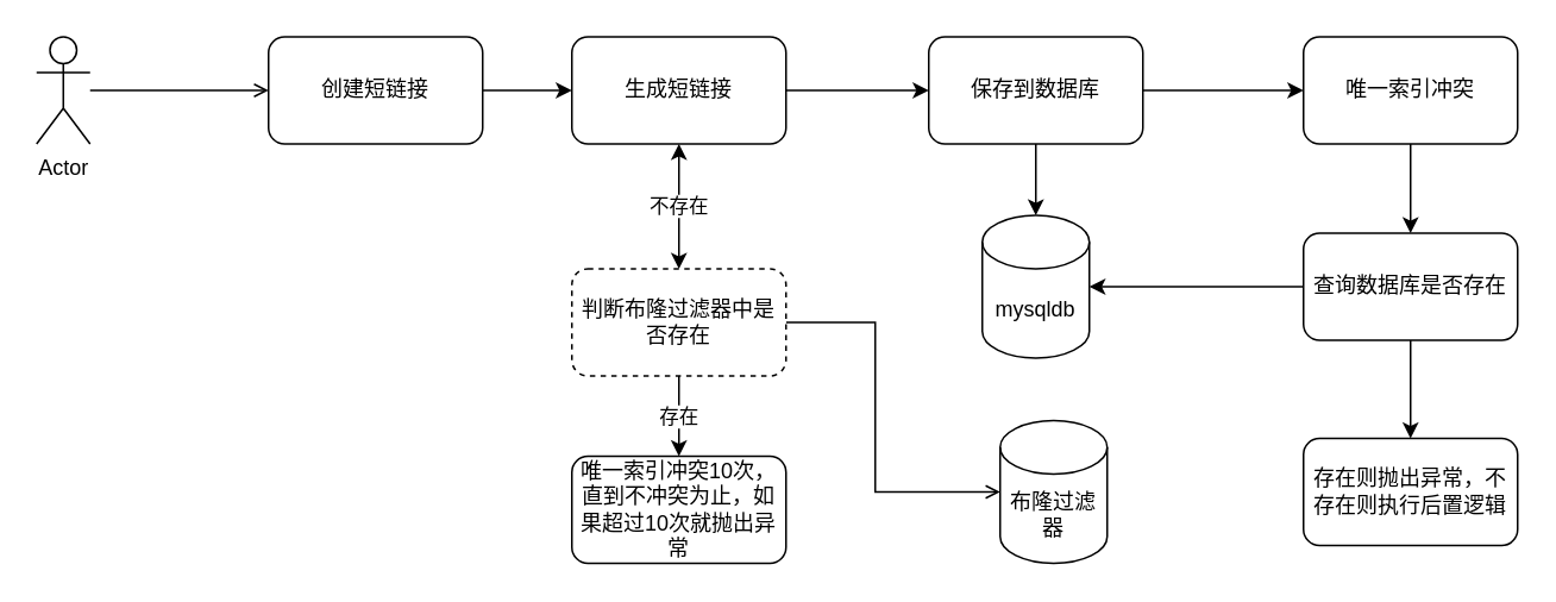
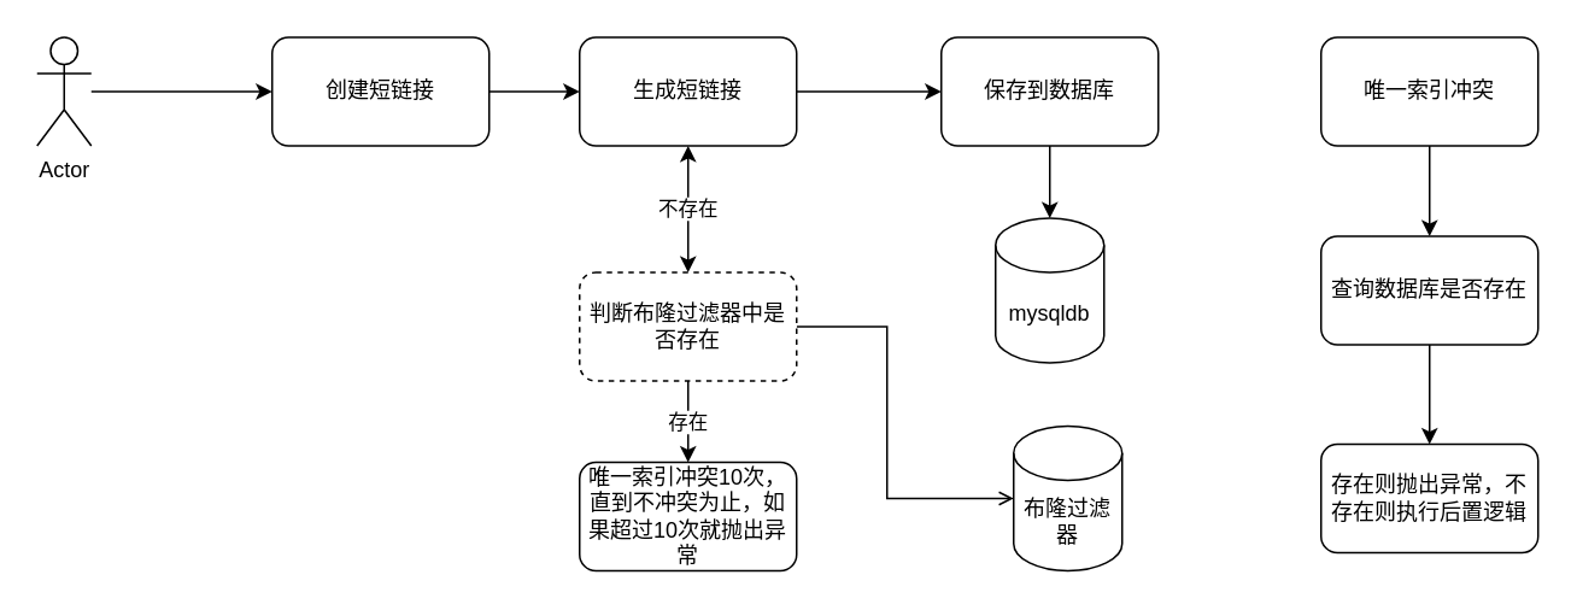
- <mxCell id="2" style="edgeStyle=orthogonalEdgeStyle;rounded=0;orthogonalLoop=1;jettySize=auto;html=1;entryX=0;entryY=0.5;entryDx=0;entryDy=0;endArrow=open;" edge="1" parent="1" source="3" target="5"><mxGeometry relative="1" as="geometry" /></mxCell>
+ <mxCell id="2" style="edgeStyle=orthogonalEdgeStyle;rounded=0;orthogonalLoop=1;jettySize=auto;html=1;entryX=0;entryY=0.5;entryDx=0;entryDy=0;" edge="1" parent="1" source="3" target="5"><mxGeometry relative="1" as="geometry" /></mxCell>
- <mxCell id="15" value="" style="edgeStyle=orthogonalEdgeStyle;rounded=0;orthogonalLoop=1;jettySize=auto;html=1;" edge="1" parent="1" source="16" target="19"><mxGeometry relative="1" as="geometry" /></mxCell>
- <mxCell id="20" value="" style="edgeStyle=orthogonalEdgeStyle;rounded=0;orthogonalLoop=1;jettySize=auto;html=1;" edge="1" parent="1" source="22" target="17"><mxGeometry relative="1" as="geometry" /></mxCell>
